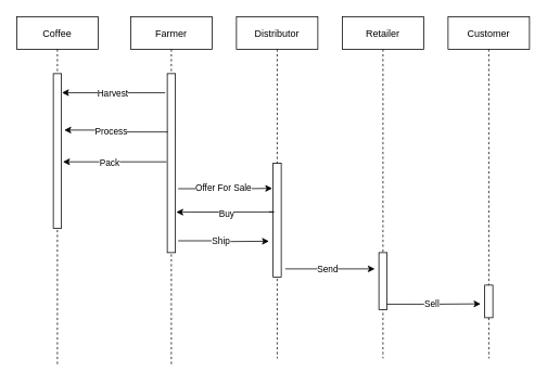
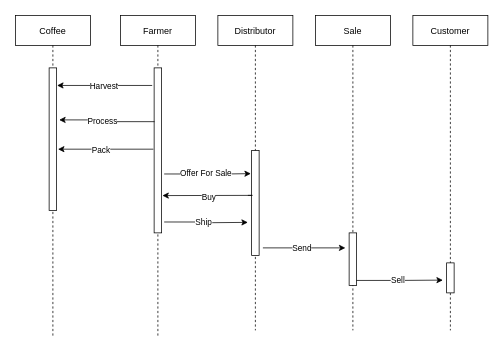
- <mxCell id="6" value="Retailer" style="shape=umlLifeline;perimeter=lifelinePerimeter;container=1;collapsible=0;recursiveResize=0;rounded=0;shadow=0;strokeWidth=1;" vertex="1" parent="1"><mxGeometry x="420" y="20" width="100" height="420" as="geometry" /></mxCell>
+ <mxCell id="6" value="Sale" style="shape=umlLifeline;perimeter=lifelinePerimeter;container=1;collapsible=0;recursiveResize=0;rounded=0;shadow=0;strokeWidth=1;" vertex="1" parent="1"><mxGeometry x="420" y="20" width="100" height="420" as="geometry" /></mxCell>
